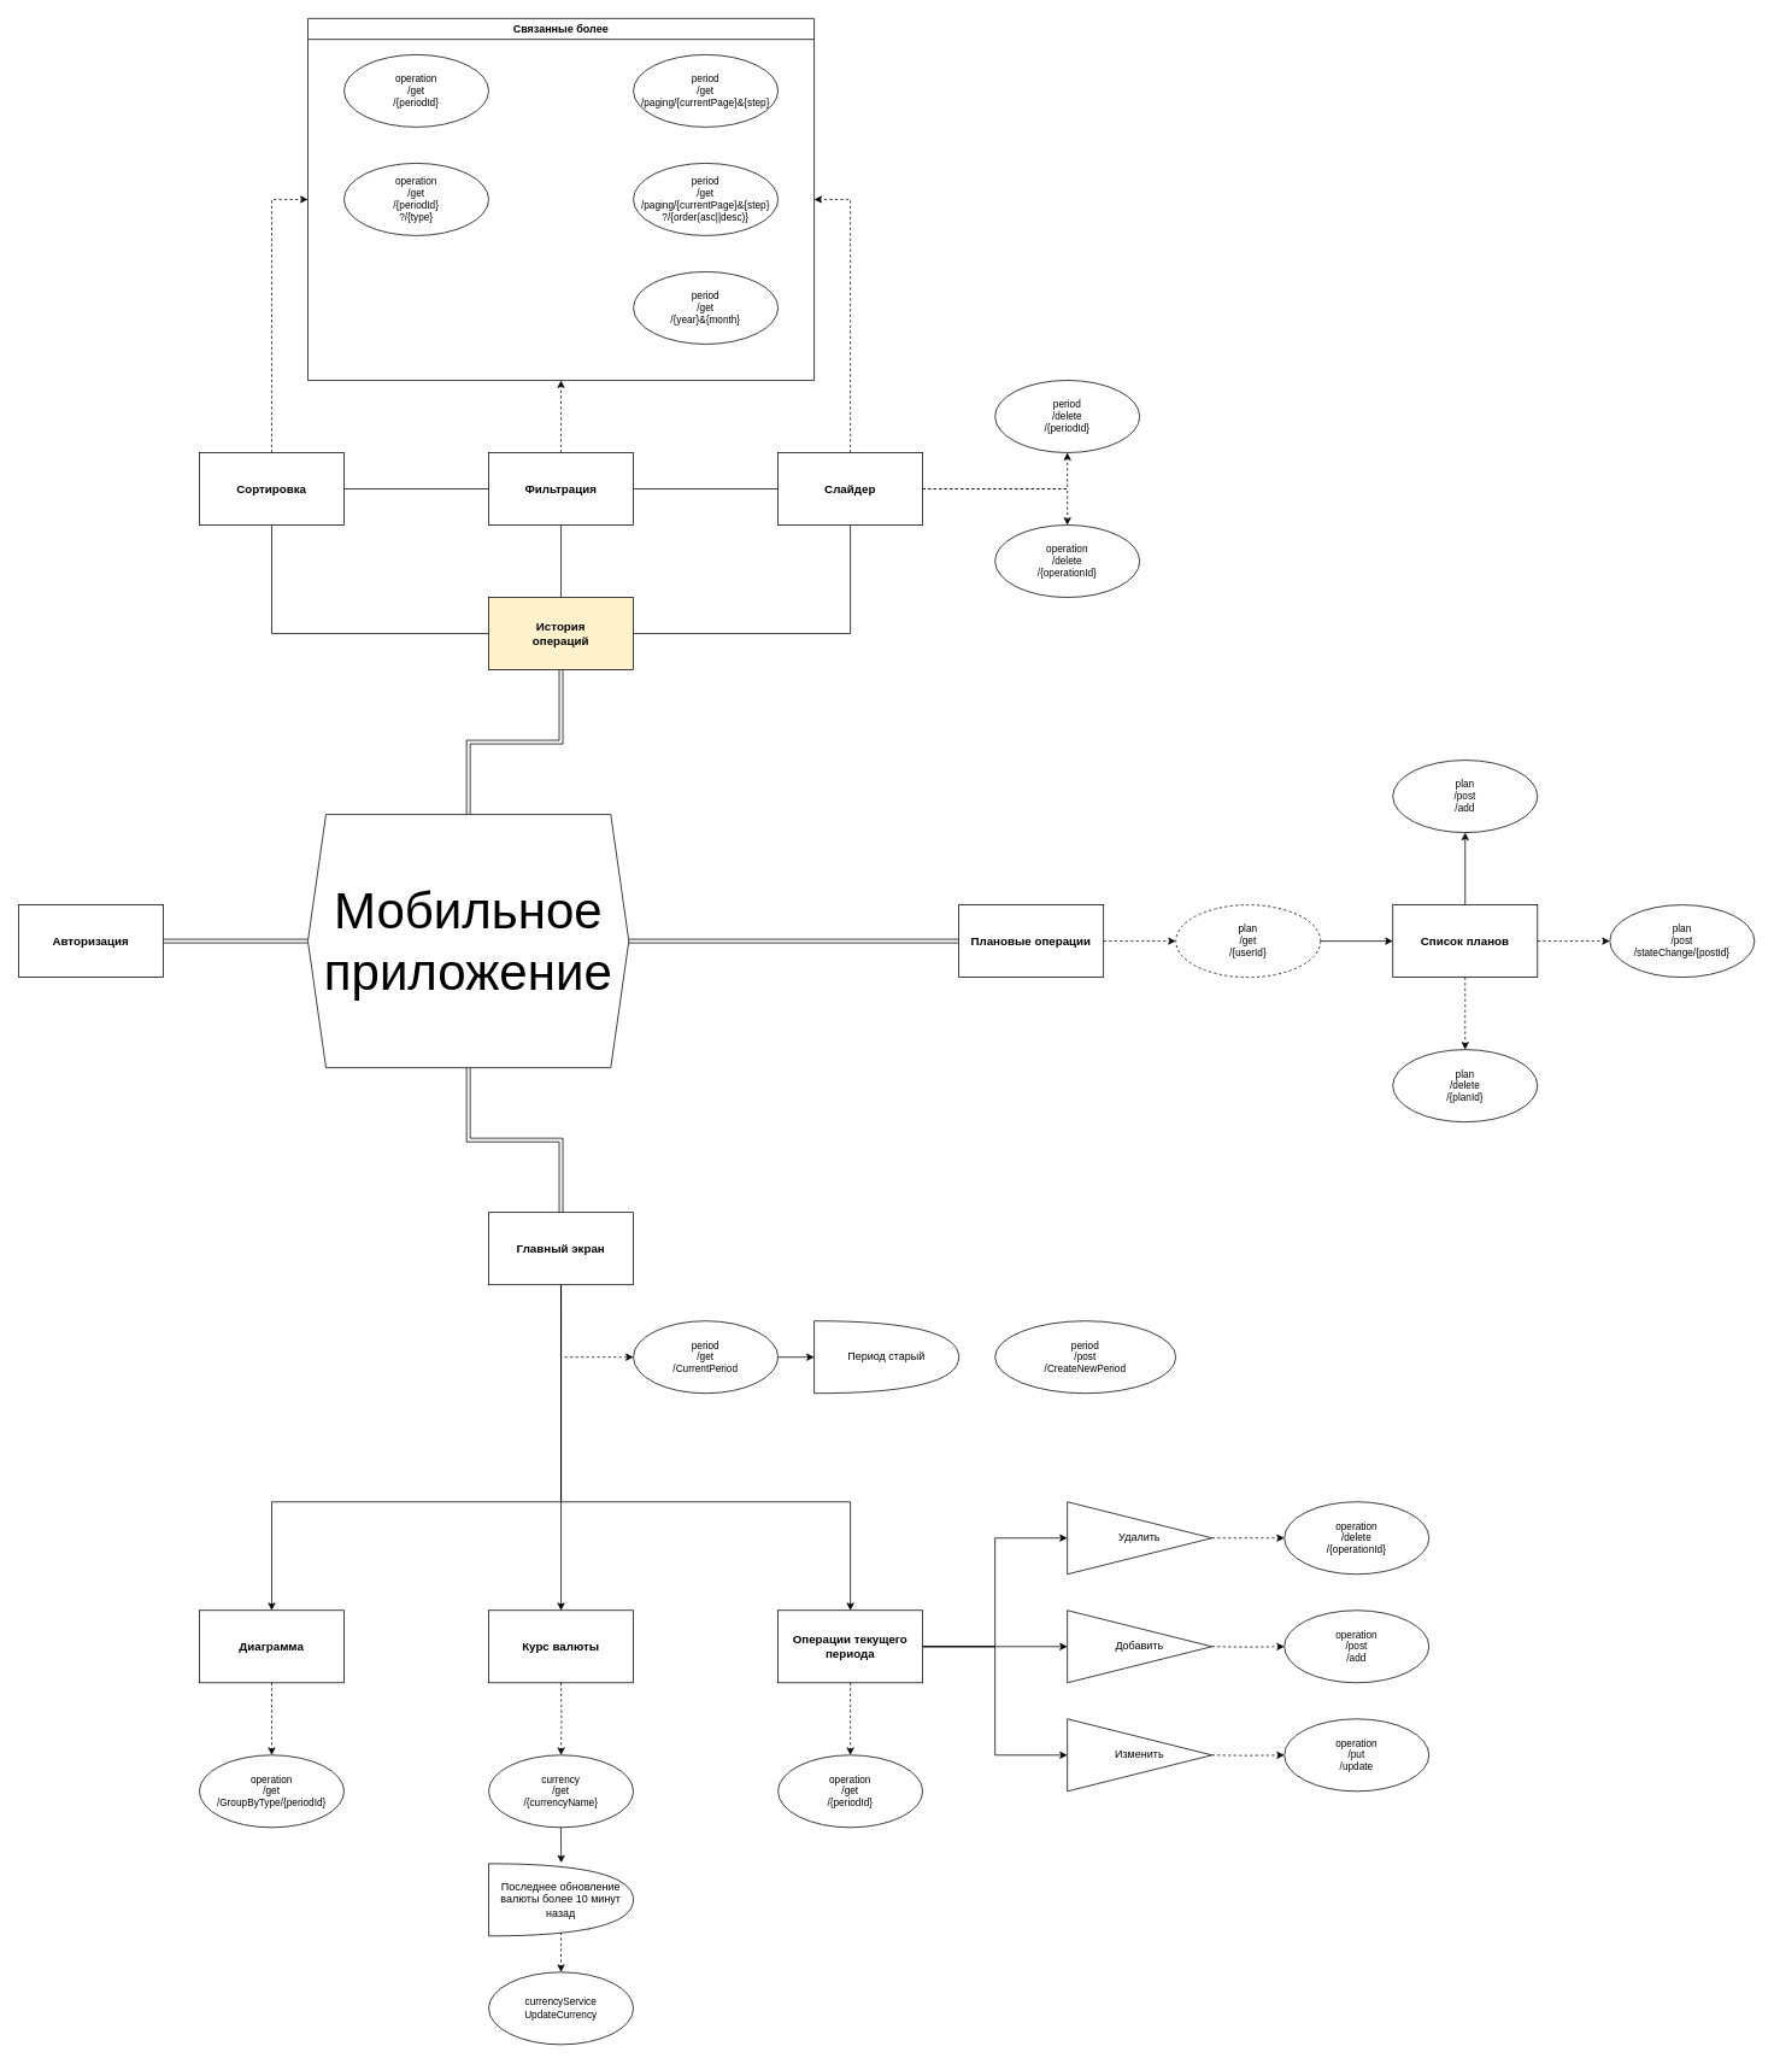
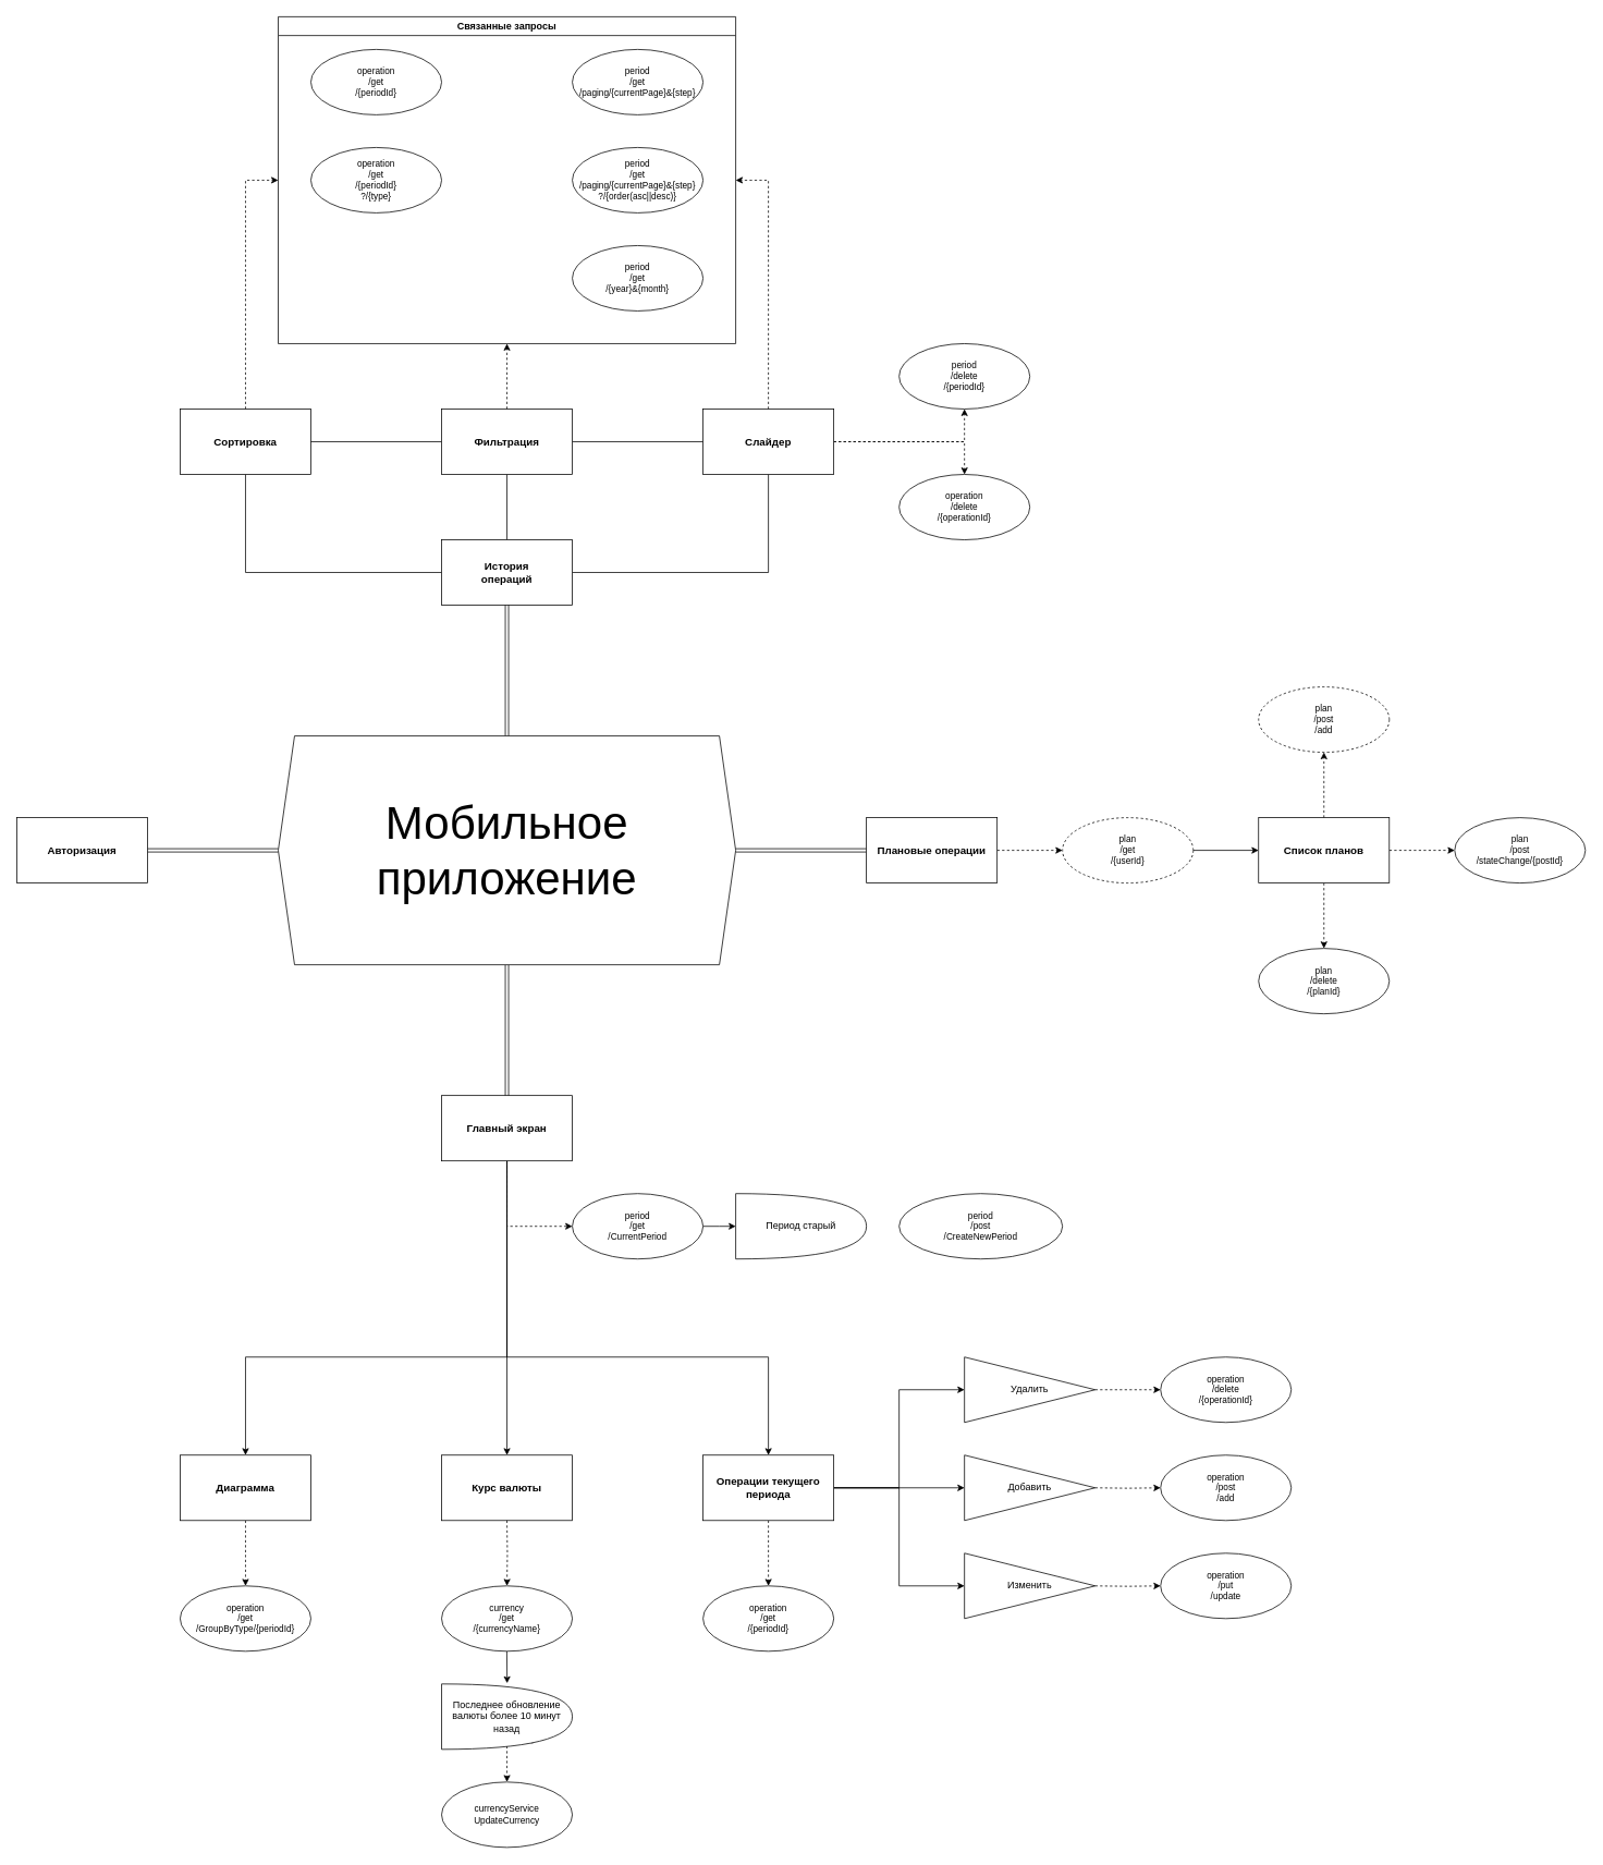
- <mxCell id="50" value="Связанные более" style="swimlane;whiteSpace=wrap;html=1;" vertex="1" parent="1"><mxGeometry x="340" y="20" width="560" height="400" as="geometry" /></mxCell>
+ <mxCell id="50" value="Связанные запросы" style="swimlane;whiteSpace=wrap;html=1;" vertex="1" parent="1"><mxGeometry x="340" y="20" width="560" height="400" as="geometry" /></mxCell>
- <mxCell id="39" value="История&lt;div&gt;операций&lt;/div&gt;" style="rounded=0;whiteSpace=wrap;html=1;fontSize=13;fontStyle=1;fillColor=#fff2cc;" vertex="1" parent="1"><mxGeometry x="540" y="660" width="160" height="80" as="geometry" /></mxCell>
+ <mxCell id="39" value="История&lt;div&gt;операций&lt;/div&gt;" style="rounded=0;whiteSpace=wrap;html=1;fontSize=13;fontStyle=1" vertex="1" parent="1"><mxGeometry x="540" y="660" width="160" height="80" as="geometry" /></mxCell>
- <mxCell id="66" value="&lt;div style=&quot;font-size: 11px;&quot;&gt;plan&lt;/div&gt;&lt;div style=&quot;font-size: 11px;&quot;&gt;/post&lt;/div&gt;&lt;div style=&quot;font-size: 11px;&quot;&gt;/add&lt;/div&gt;" style="ellipse;whiteSpace=wrap;html=1;fontSize=11;" vertex="1" parent="1"><mxGeometry x="1540" y="840" width="160" height="80" as="geometry" /></mxCell>
+ <mxCell id="66" value="&lt;div style=&quot;font-size: 11px;&quot;&gt;plan&lt;/div&gt;&lt;div style=&quot;font-size: 11px;&quot;&gt;/post&lt;/div&gt;&lt;div style=&quot;font-size: 11px;&quot;&gt;/add&lt;/div&gt;" style="ellipse;whiteSpace=wrap;html=1;fontSize=11;dashed=1;" vertex="1" parent="1"><mxGeometry x="1540" y="840" width="160" height="80" as="geometry" /></mxCell>
- <mxCell id="71" style="edgeStyle=orthogonalEdgeStyle;rounded=0;orthogonalLoop=1;jettySize=auto;html=1;exitX=0.5;exitY=0;exitDx=0;exitDy=0;entryX=0.5;entryY=1;entryDx=0;entryDy=0;dashed=0;" edge="1" parent="1" source="73" target="66"><mxGeometry relative="1" as="geometry" /></mxCell>
+ <mxCell id="71" style="edgeStyle=orthogonalEdgeStyle;rounded=0;orthogonalLoop=1;jettySize=auto;html=1;exitX=0.5;exitY=0;exitDx=0;exitDy=0;entryX=0.5;entryY=1;entryDx=0;entryDy=0;dashed=1;" edge="1" parent="1" source="73" target="66"><mxGeometry relative="1" as="geometry" /></mxCell>
- <mxCell id="60" value="Мобильное приложение" style="shape=hexagon;perimeter=hexagonPerimeter2;whiteSpace=wrap;html=1;fixedSize=1;fontSize=56;" vertex="1" parent="1"><mxGeometry x="340" y="900" width="355" height="280" as="geometry" /></mxCell>
+ <mxCell id="60" value="Мобильное приложение" style="shape=hexagon;perimeter=hexagonPerimeter2;whiteSpace=wrap;html=1;fixedSize=1;fontSize=56;" vertex="1" parent="1"><mxGeometry x="340" y="900" width="560" height="280" as="geometry" /></mxCell>
